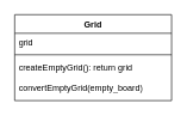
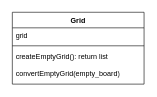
- <mxCell id="5" value="&lt;div&gt;createEmptyGrid(): return grid&lt;/div&gt;&lt;div&gt;&lt;br&gt;&lt;/div&gt;&lt;div&gt;convertEmptyGrid(empty_board)&lt;br&gt;&lt;/div&gt;" style="text;strokeColor=none;fillColor=none;align=left;verticalAlign=top;spacingLeft=4;spacingRight=4;overflow=hidden;rotatable=0;points=[[0,0.5],[1,0.5]];portConstraint=eastwest;whiteSpace=wrap;html=1;" vertex="1" parent="2"><mxGeometry y="60" width="220" height="60" as="geometry" /></mxCell>
+ <mxCell id="5" value="&lt;div&gt;createEmptyGrid(): return list&lt;/div&gt;&lt;div&gt;&lt;br&gt;&lt;/div&gt;&lt;div&gt;convertEmptyGrid(empty_board)&lt;br&gt;&lt;/div&gt;" style="text;strokeColor=none;fillColor=none;align=left;verticalAlign=top;spacingLeft=4;spacingRight=4;overflow=hidden;rotatable=0;points=[[0,0.5],[1,0.5]];portConstraint=eastwest;whiteSpace=wrap;html=1;" vertex="1" parent="2"><mxGeometry y="60" width="220" height="60" as="geometry" /></mxCell>
